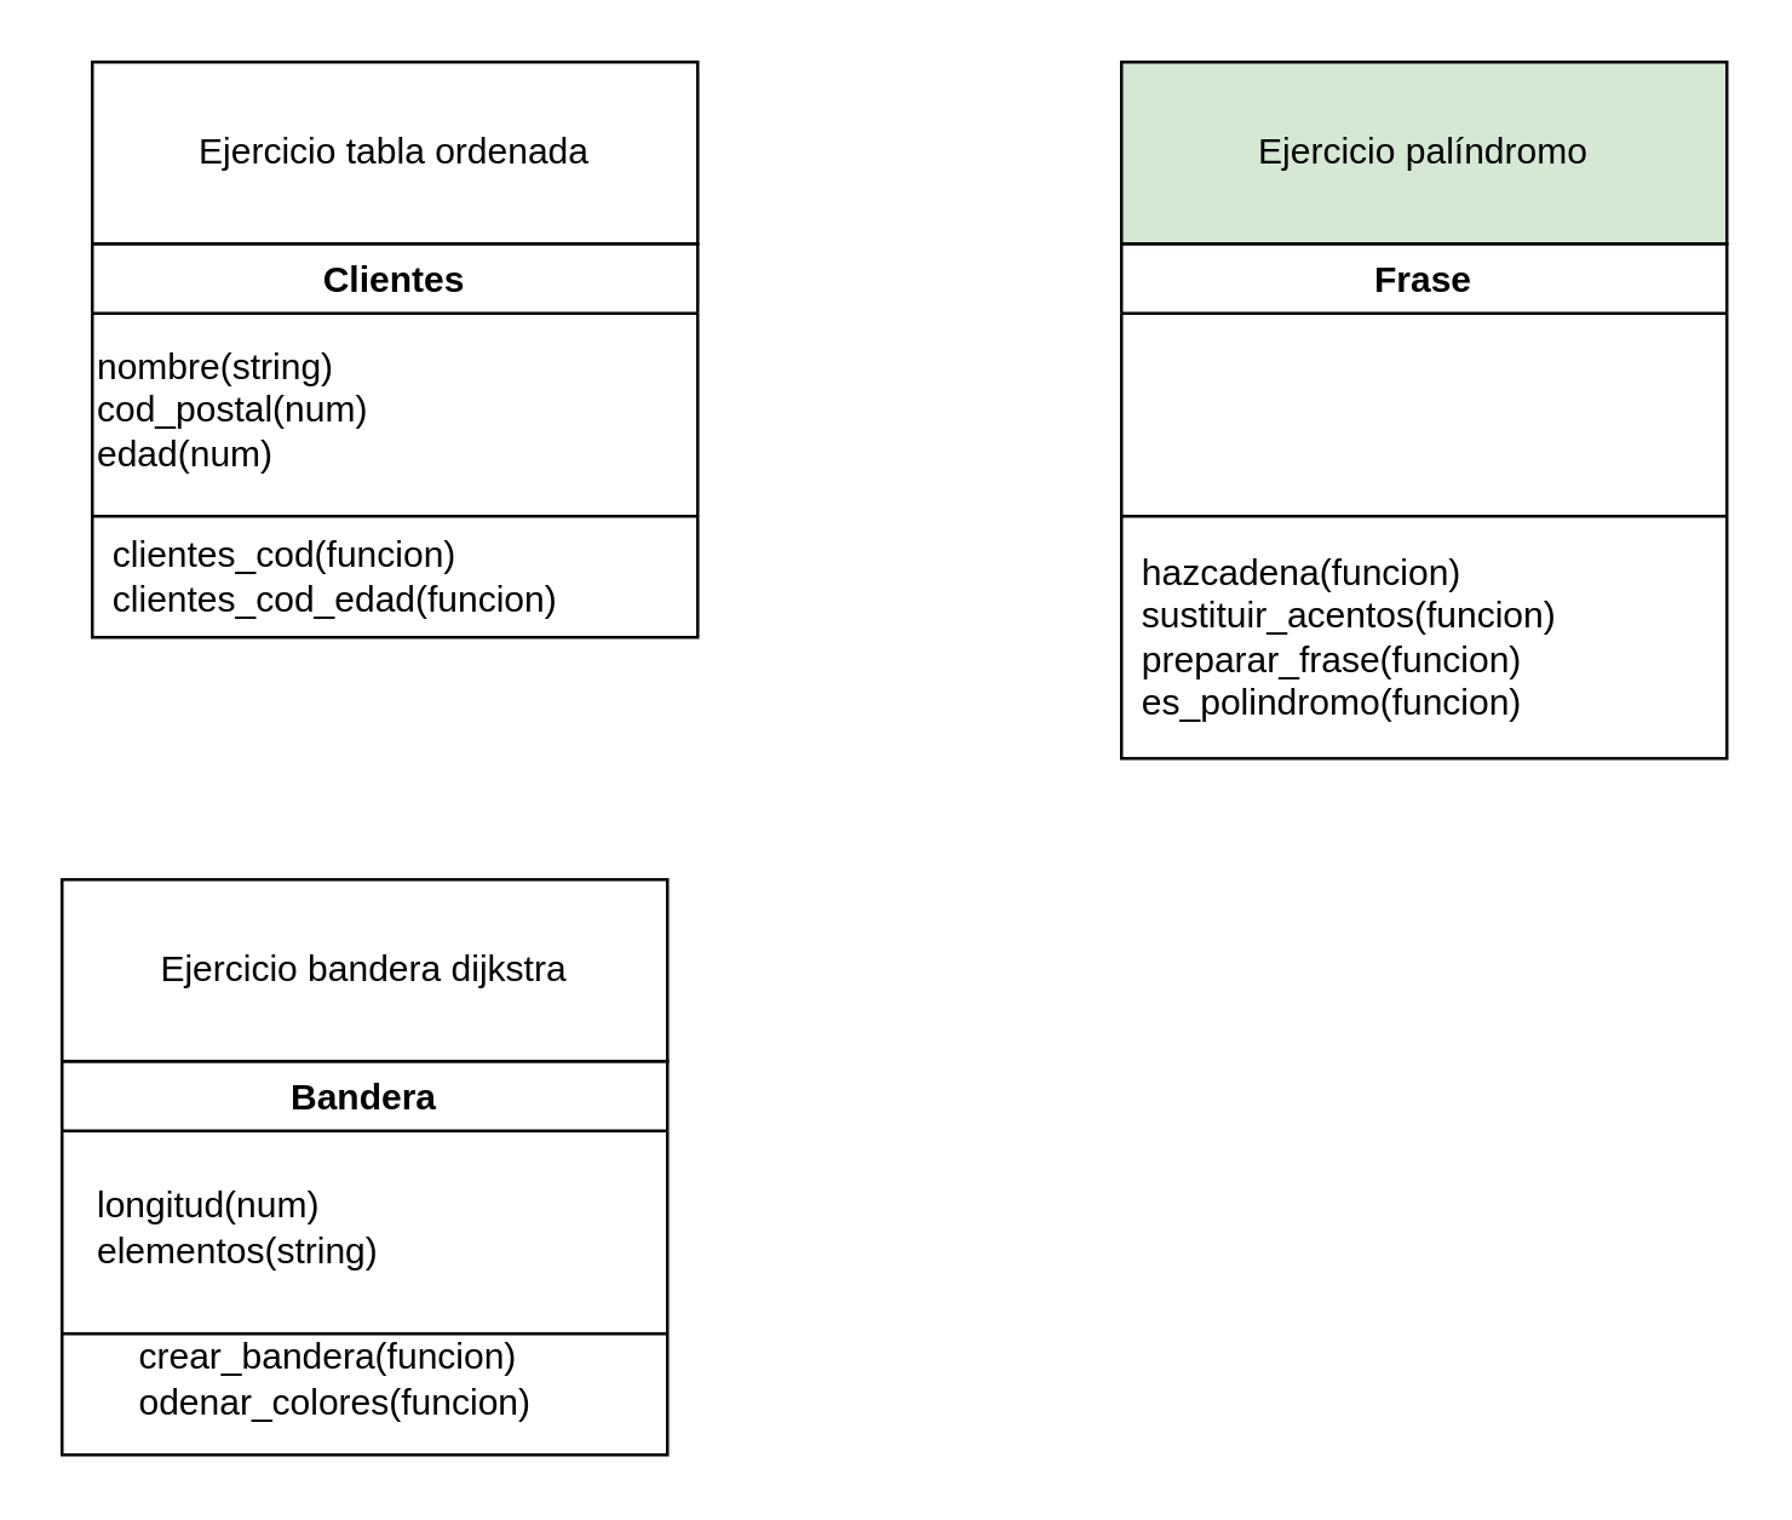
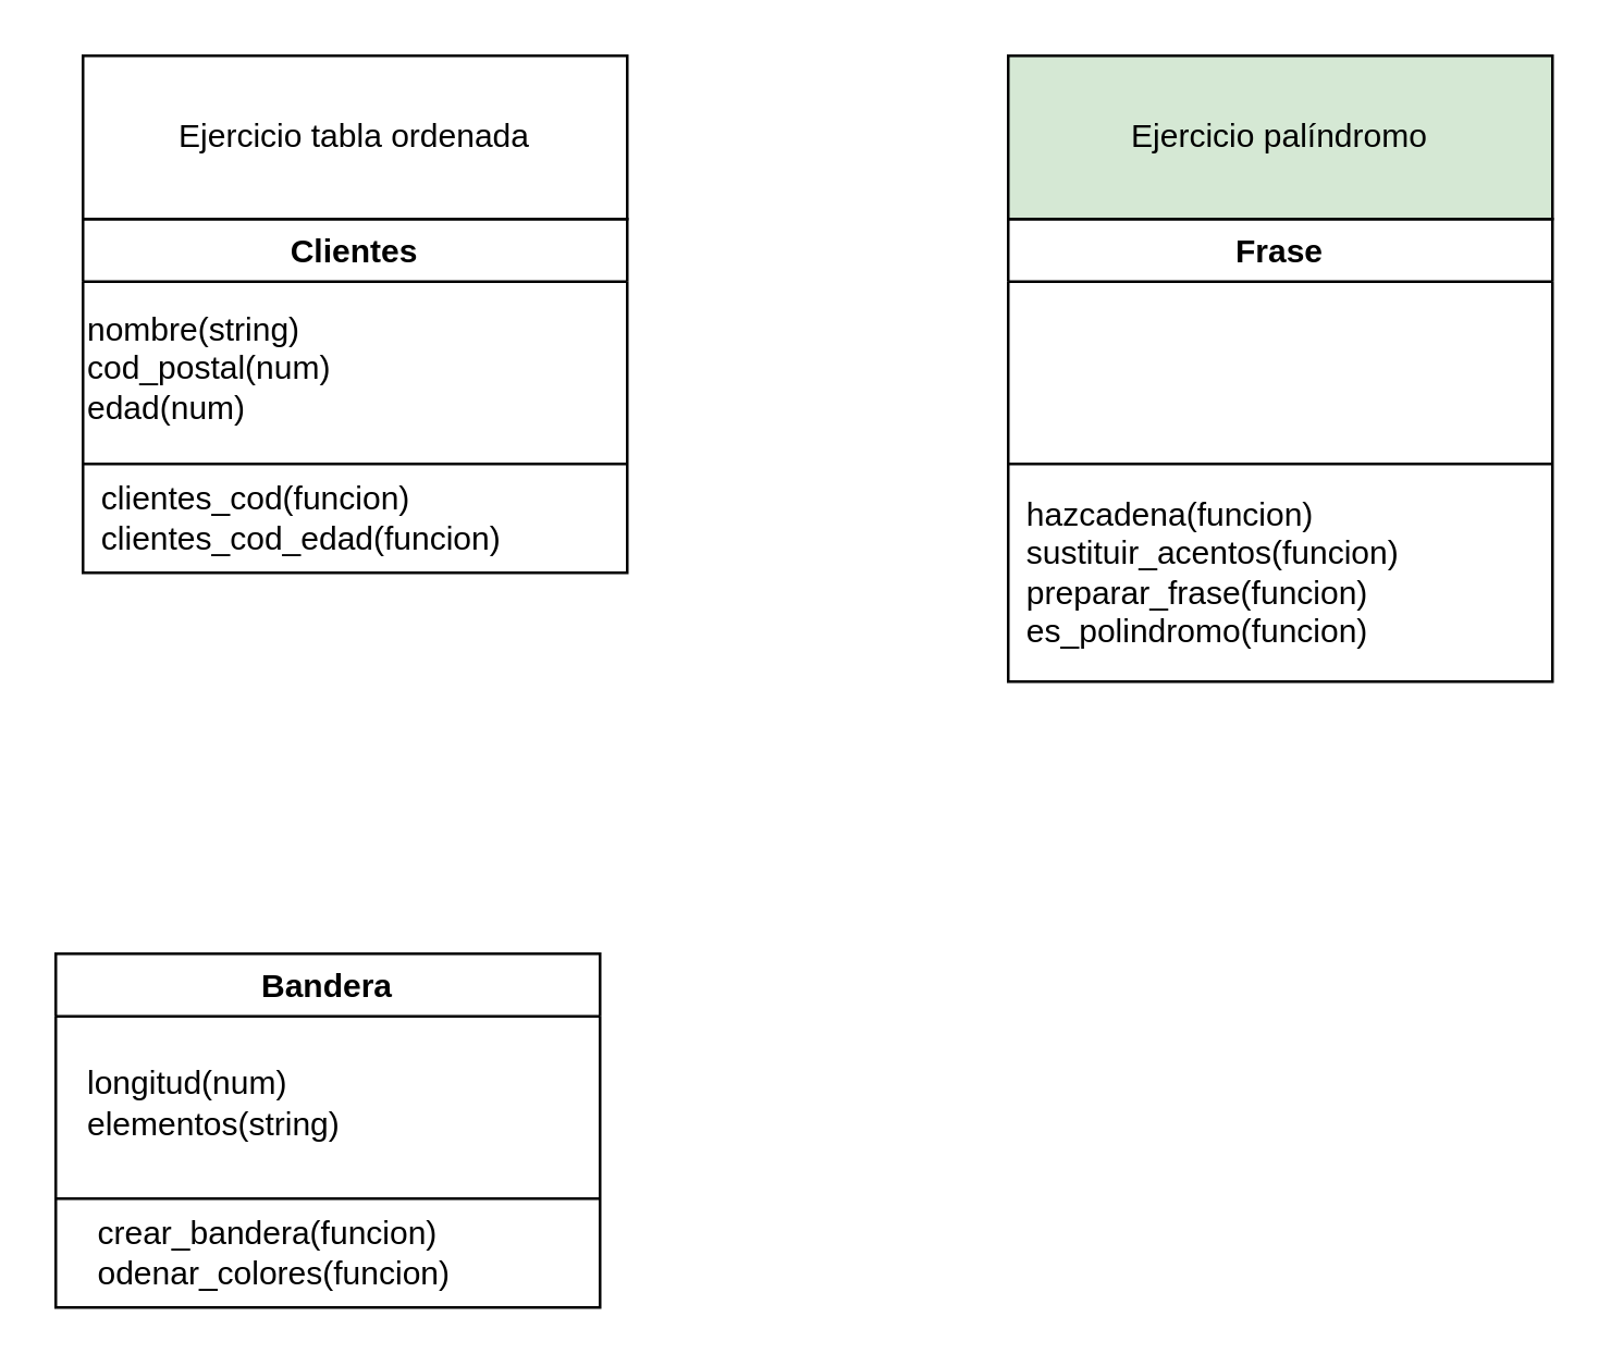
- <mxCell id="15" value="Ejercicio bandera dijkstra" style="rounded=0;whiteSpace=wrap;html=1;" vertex="1" parent="1"><mxGeometry x="20" y="290" width="200" height="60" as="geometry" /></mxCell>
- <mxCell id="14" value="&lt;div style=&quot;text-align: left&quot;&gt;crear_bandera(funcion)&lt;/div&gt;&lt;div style=&quot;text-align: left&quot;&gt;odenar_colores(funcion)&lt;/div&gt;" style="text;html=1;align=center;verticalAlign=middle;resizable=0;points=[];autosize=1;strokeColor=none;fillColor=none;" vertex="1" parent="11"><mxGeometry x="20" y="90" width="140" height="30" as="geometry" /></mxCell>
+ <mxCell id="14" value="&lt;div style=&quot;text-align: left&quot;&gt;crear_bandera(funcion)&lt;/div&gt;&lt;div style=&quot;text-align: left&quot;&gt;odenar_colores(funcion)&lt;/div&gt;" style="text;html=1;align=center;verticalAlign=middle;resizable=0;points=[];autosize=1;strokeColor=none;fillColor=none;" vertex="1" parent="11"><mxGeometry x="10" y="95" width="140" height="30" as="geometry" /></mxCell>
